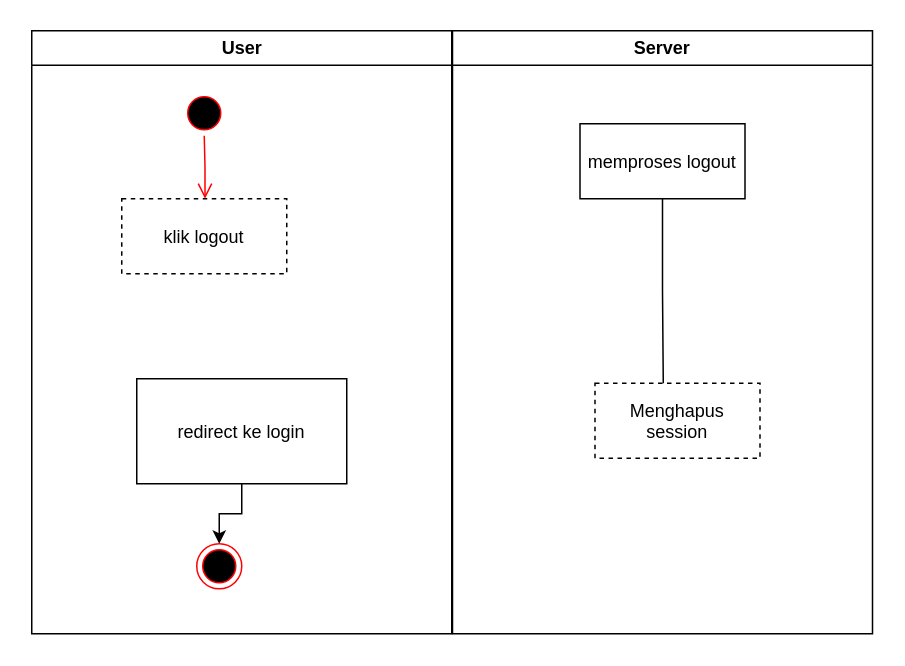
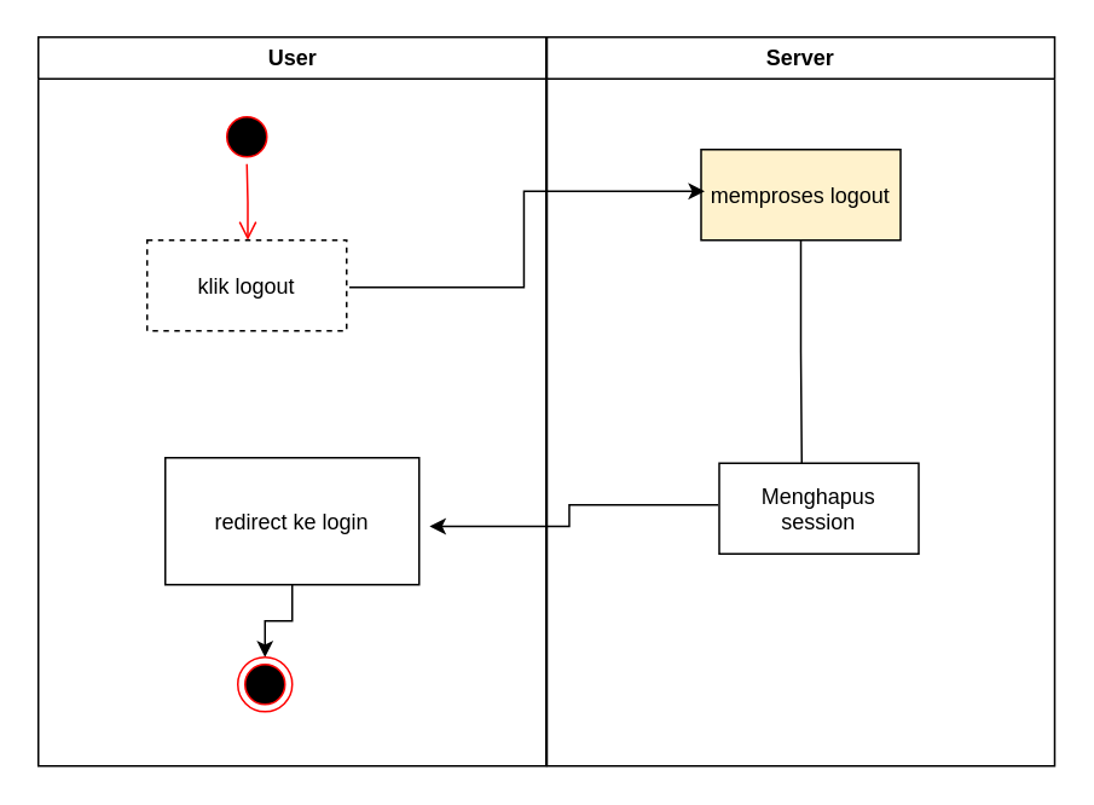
- <mxCell id="11" value="memproses logout" style="" parent="9" vertex="1"><mxGeometry x="85" y="62" width="110" height="50" as="geometry" /></mxCell>
+ <mxCell id="11" value="memproses logout" style="fillColor=#fff2cc;" parent="9" vertex="1"><mxGeometry x="85" y="62" width="110" height="50" as="geometry" /></mxCell>
+ <mxCell id="13" style="edgeStyle=orthogonalEdgeStyle;rounded=0;orthogonalLoop=1;jettySize=auto;html=1;entryX=0.018;entryY=0.46;entryDx=0;entryDy=0;entryPerimeter=0;exitX=1.014;exitY=0.52;exitDx=0;exitDy=0;exitPerimeter=0;" edge="1" parent="1" source="5" target="11"><mxGeometry relative="1" as="geometry"><mxPoint x="196" y="155" as="sourcePoint" /></mxGeometry></mxCell>
+ <mxCell id="14" style="edgeStyle=orthogonalEdgeStyle;rounded=0;orthogonalLoop=1;jettySize=auto;html=1;entryX=1.041;entryY=0.54;entryDx=0;entryDy=0;entryPerimeter=0;exitX=-0.005;exitY=0.46;exitDx=0;exitDy=0;exitPerimeter=0;" edge="1" parent="1" source="12" target="7"><mxGeometry relative="1" as="geometry" /></mxCell>
- <mxCell id="12" value="Menghapus&#10;session" style="dashed=1;" parent="9" vertex="1"><mxGeometry x="95" y="235" width="110" height="50" as="geometry" /></mxCell>
+ <mxCell id="12" value="Menghapus&#10;session" style="" parent="9" vertex="1"><mxGeometry x="95" y="235" width="110" height="50" as="geometry" /></mxCell>
